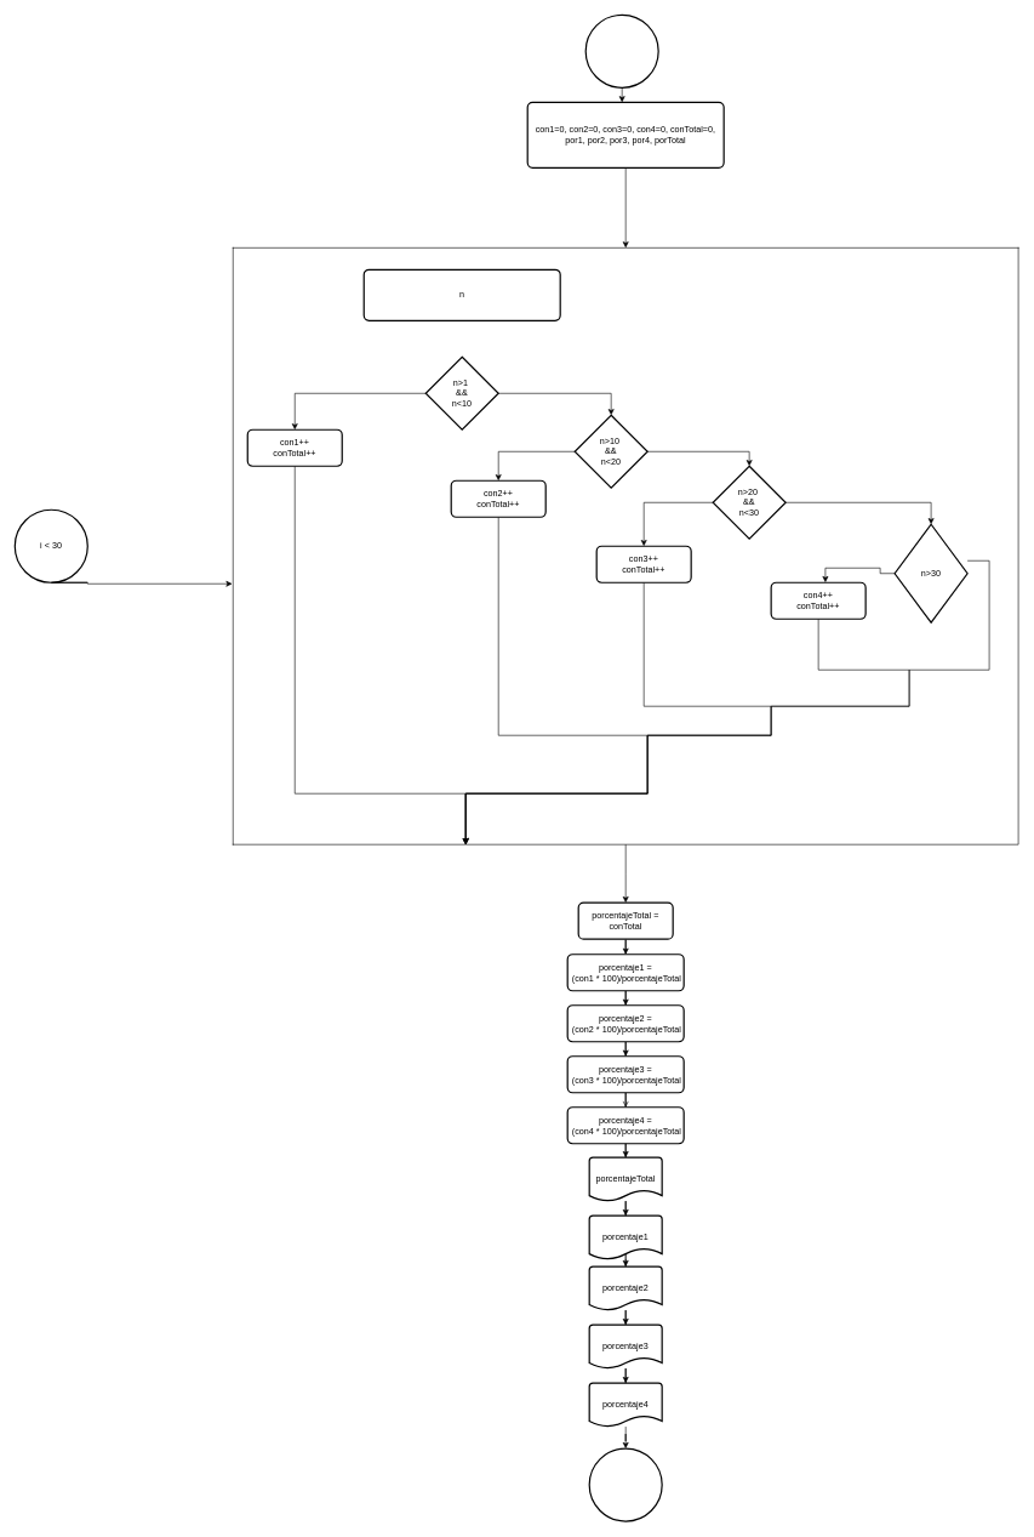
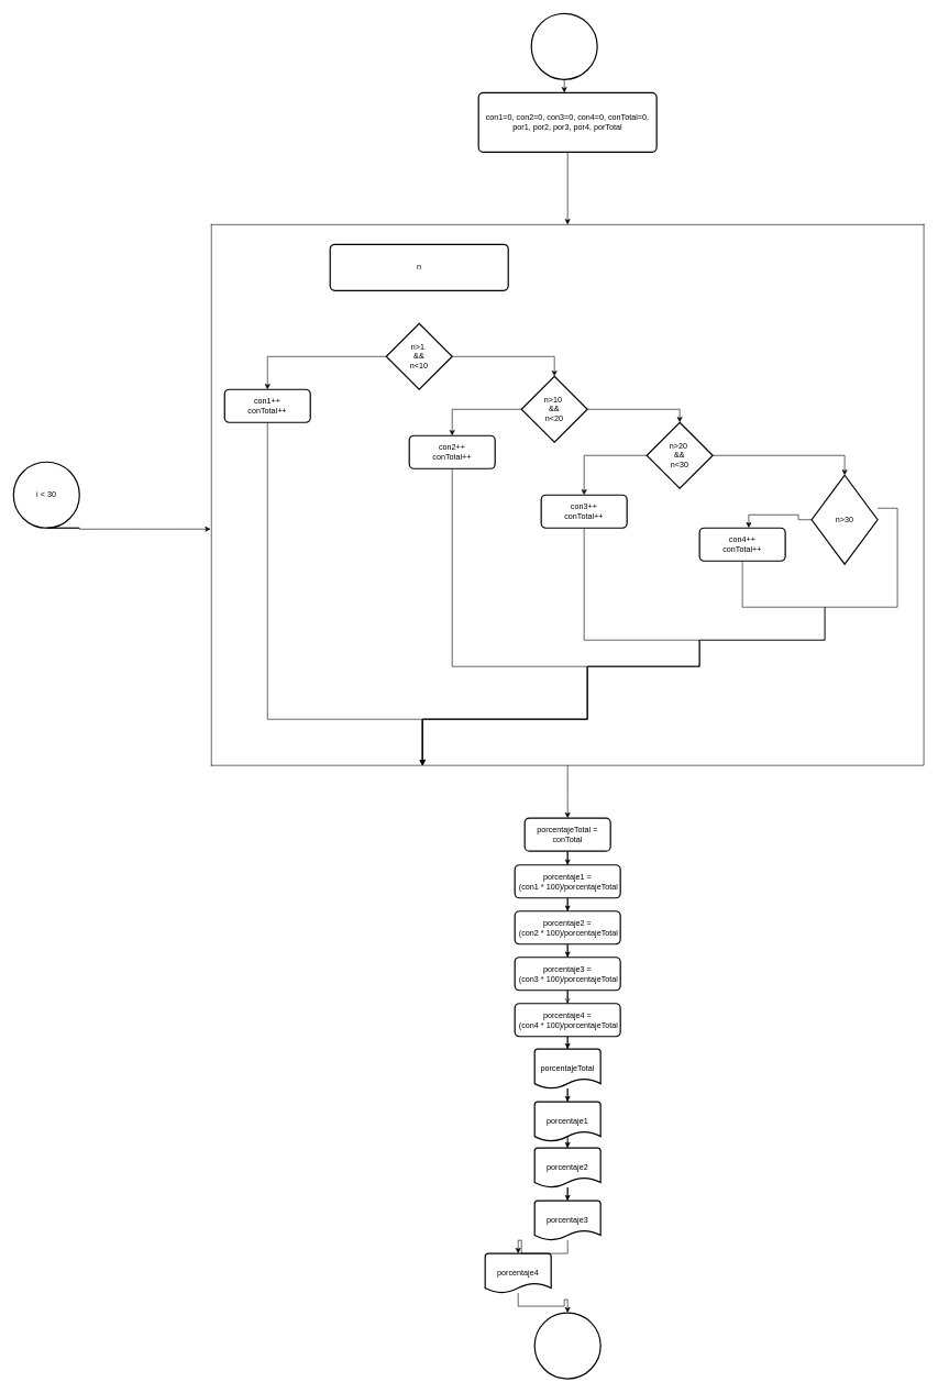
- <mxCell id="48" value="porcentaje4" style="strokeWidth=2;html=1;shape=mxgraph.flowchart.document2;whiteSpace=wrap;size=0.25;" vertex="1" parent="1"><mxGeometry x="810" y="1900" width="100" height="60" as="geometry" /></mxCell>
+ <mxCell id="48" value="porcentaje4" style="strokeWidth=2;html=1;shape=mxgraph.flowchart.document2;whiteSpace=wrap;size=0.25;" vertex="1" parent="1"><mxGeometry x="735" y="1900" width="100" height="60" as="geometry" /></mxCell>
